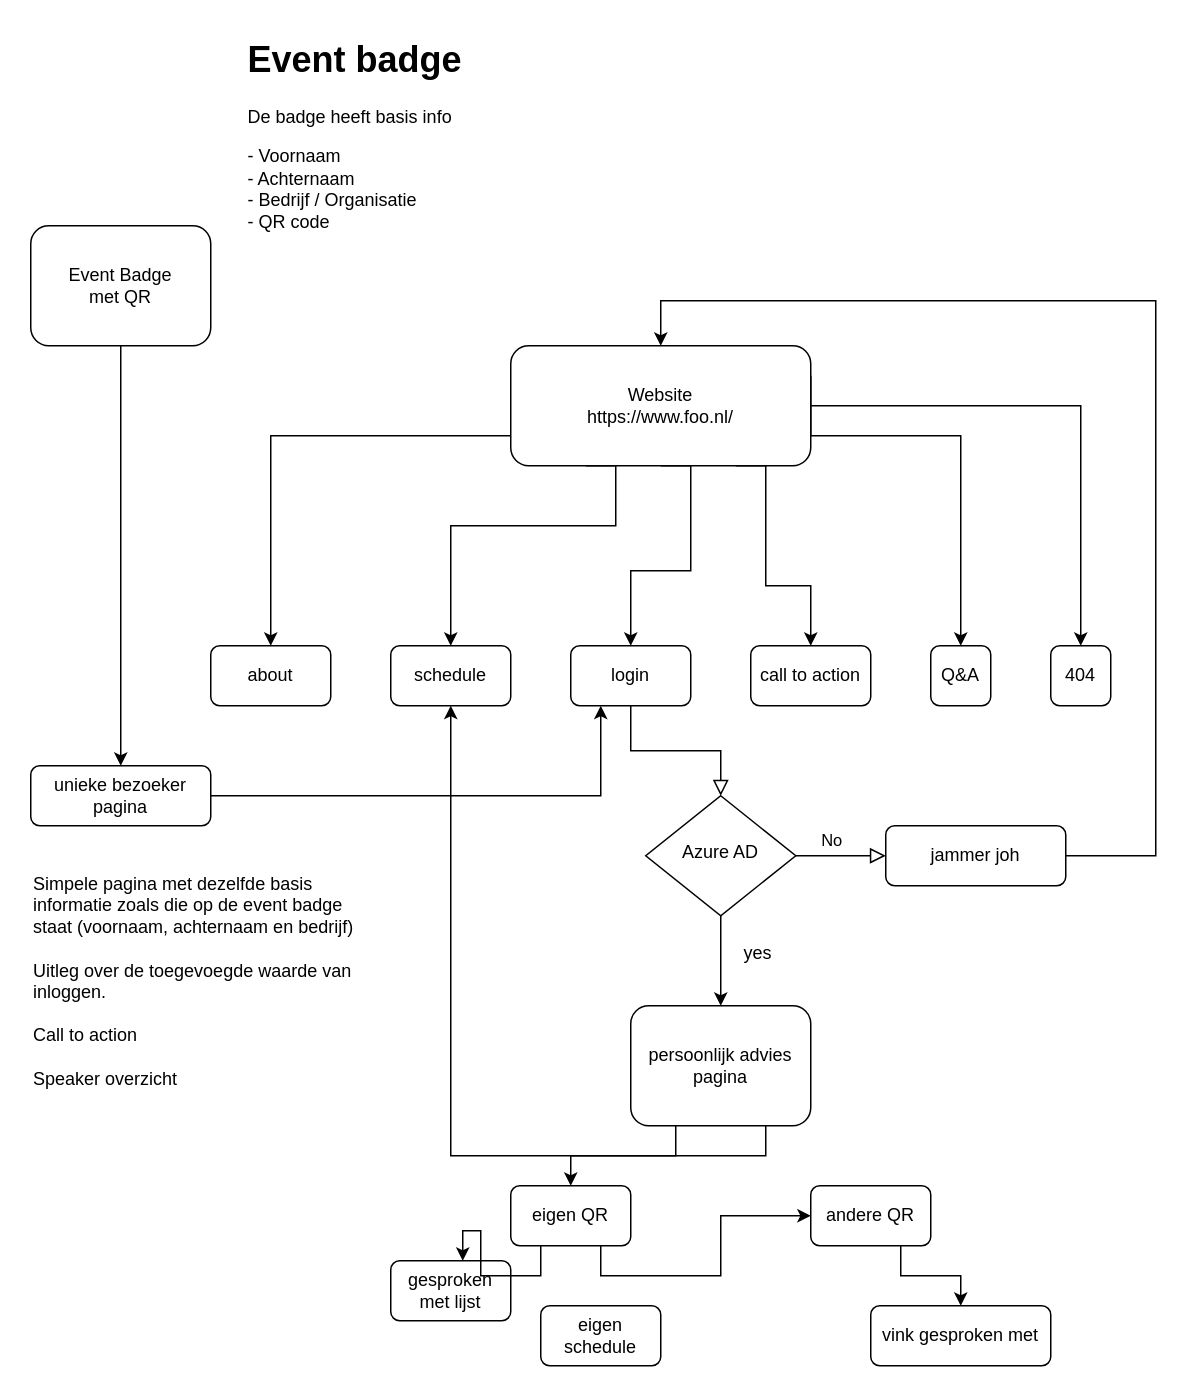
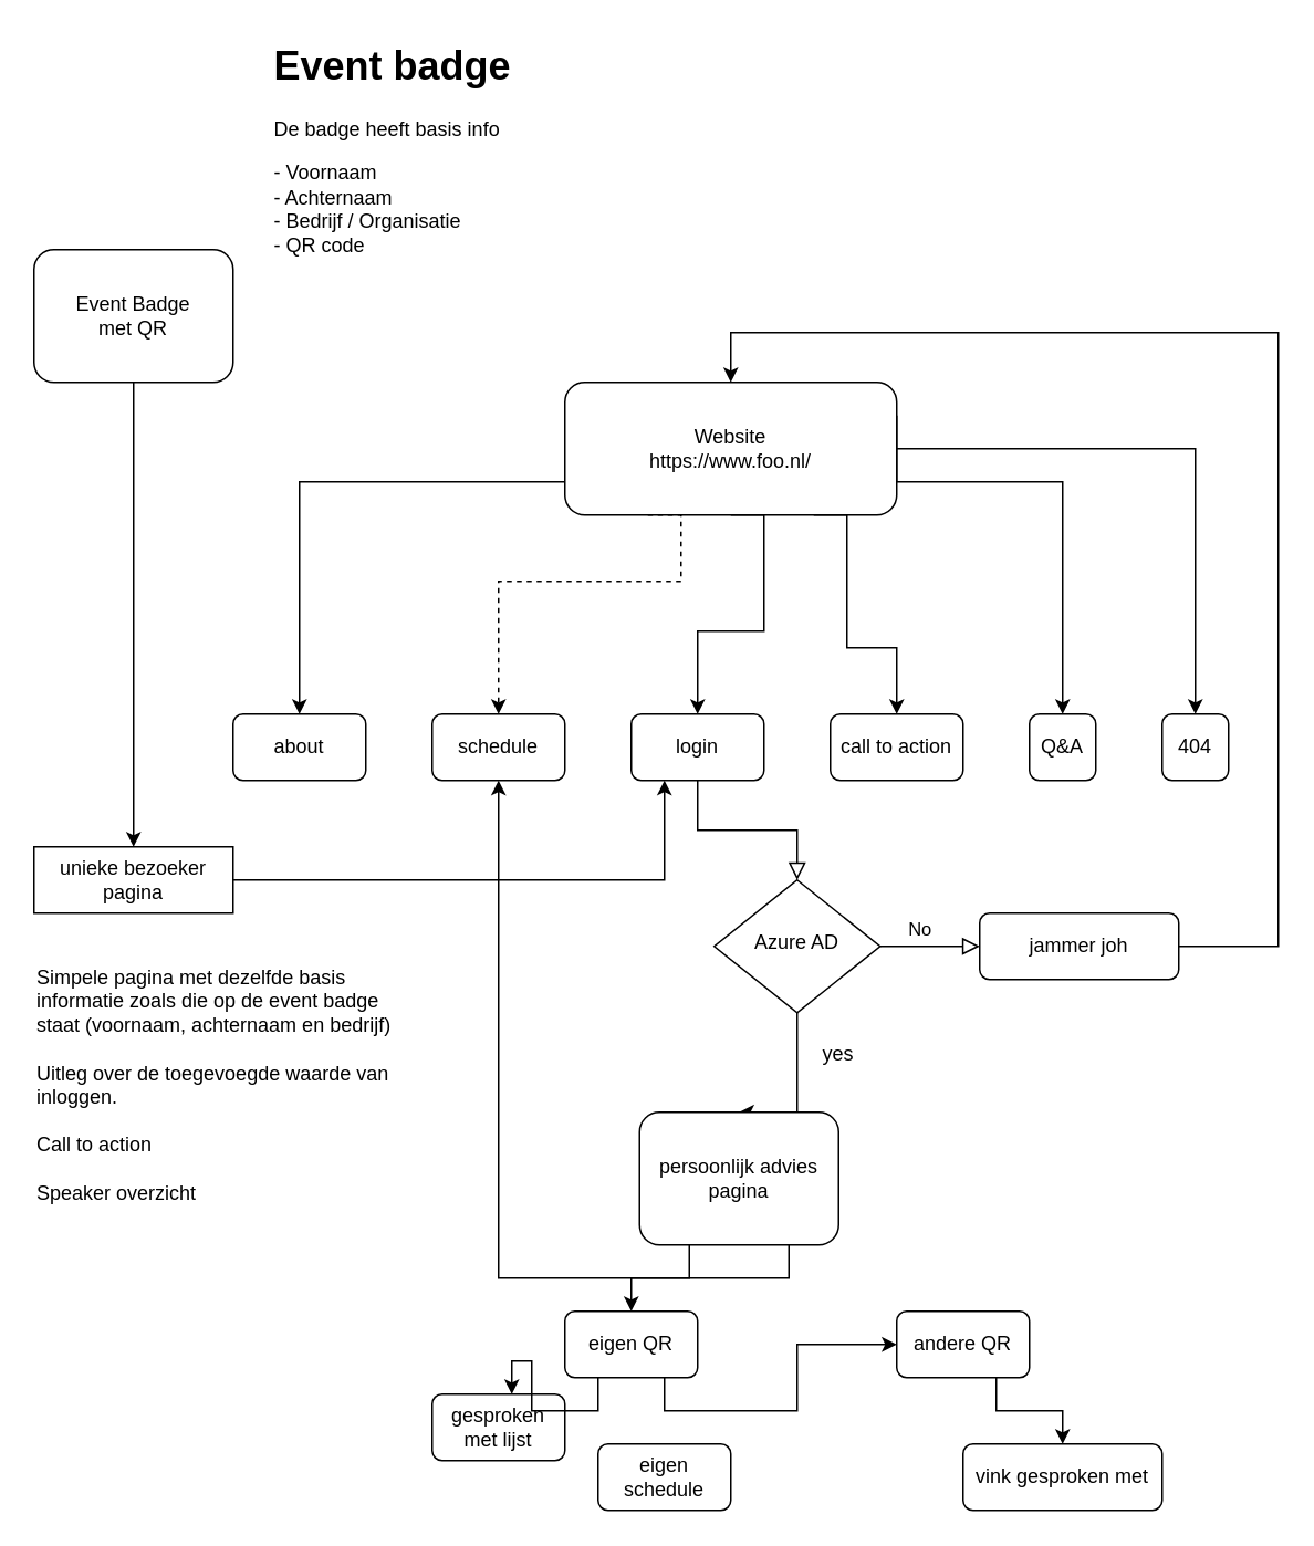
- <mxCell id="25" style="edgeStyle=orthogonalEdgeStyle;rounded=0;orthogonalLoop=1;jettySize=auto;html=1;entryX=0.5;entryY=0;entryDx=0;entryDy=0;exitX=0.25;exitY=1;exitDx=0;exitDy=0;" edge="1" parent="1" source="17" target="21"><mxGeometry relative="1" as="geometry"><mxPoint x="370" y="380" as="sourcePoint" /><mxPoint x="180" y="432" as="targetPoint" /><Array as="points"><mxPoint x="410" y="350" /><mxPoint x="300" y="350" /></Array></mxGeometry></mxCell>
+ <mxCell id="25" style="edgeStyle=orthogonalEdgeStyle;rounded=0;orthogonalLoop=1;jettySize=auto;html=1;entryX=0.5;entryY=0;entryDx=0;entryDy=0;exitX=0.25;exitY=1;exitDx=0;exitDy=0;dashed=1;" edge="1" parent="1" source="17" target="21"><mxGeometry relative="1" as="geometry"><mxPoint x="370" y="380" as="sourcePoint" /><mxPoint x="180" y="432" as="targetPoint" /><Array as="points"><mxPoint x="410" y="350" /><mxPoint x="300" y="350" /></Array></mxGeometry></mxCell>
- <mxCell id="19" value="unieke bezoeker pagina" style="rounded=1;whiteSpace=wrap;html=1;" vertex="1" parent="1"><mxGeometry x="20" y="510" width="120" height="40" as="geometry" /></mxCell>
+ <mxCell id="19" value="unieke bezoeker pagina" style="whiteSpace=wrap;html=1;rounded=0;" vertex="1" parent="1"><mxGeometry x="20" y="510" width="120" height="40" as="geometry" /></mxCell>
- <mxCell id="24" value="persoonlijk advies&lt;br&gt;pagina" style="rounded=1;whiteSpace=wrap;html=1;fontSize=12;glass=0;strokeWidth=1;shadow=0;" vertex="1" parent="1"><mxGeometry x="420" y="670" width="120" height="80" as="geometry" /></mxCell>
+ <mxCell id="24" value="persoonlijk advies&lt;br&gt;pagina" style="rounded=1;whiteSpace=wrap;html=1;fontSize=12;glass=0;strokeWidth=1;shadow=0;" vertex="1" parent="1"><mxGeometry x="385" y="670" width="120" height="80" as="geometry" /></mxCell>
